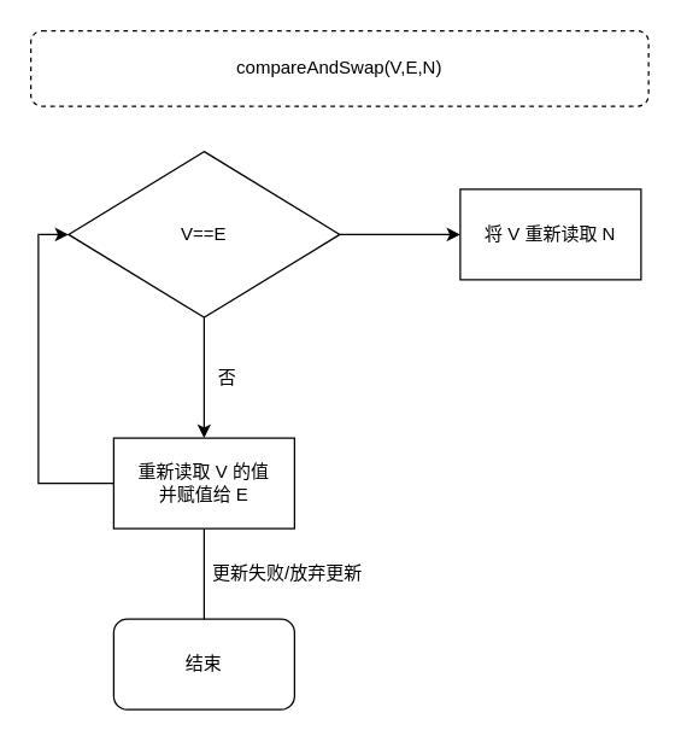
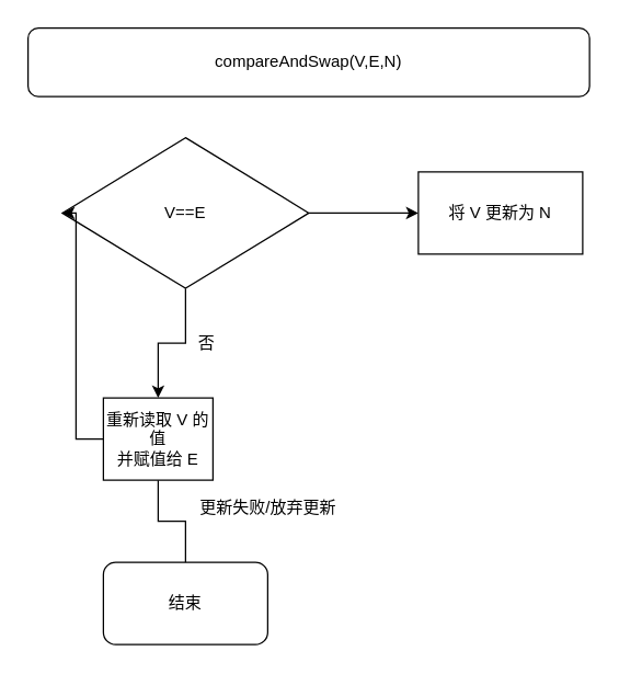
- <mxCell id="2" value="compareAndSwap(V,E,N)" style="rounded=1;whiteSpace=wrap;html=1;dashed=1;" vertex="1" parent="1"><mxGeometry x="20" y="20" width="410" height="50" as="geometry" /></mxCell>
+ <mxCell id="2" value="compareAndSwap(V,E,N)" style="rounded=1;whiteSpace=wrap;html=1;" vertex="1" parent="1"><mxGeometry x="20" y="20" width="410" height="50" as="geometry" /></mxCell>
- <mxCell id="12" value="将 V 重新读取 N" style="rounded=0;whiteSpace=wrap;html=1;" vertex="1" parent="1"><mxGeometry x="305" y="125" width="120" height="60" as="geometry" /></mxCell>
+ <mxCell id="12" value="将 V 更新为 N" style="rounded=0;whiteSpace=wrap;html=1;" vertex="1" parent="1"><mxGeometry x="305" y="125" width="120" height="60" as="geometry" /></mxCell>
- <mxCell id="8" value="重新读取 V 的值&lt;br&gt;并赋值给 E" style="rounded=0;whiteSpace=wrap;html=1;" vertex="1" parent="1"><mxGeometry x="75" y="290" width="120" height="60" as="geometry" /></mxCell>
+ <mxCell id="8" value="重新读取 V 的值&lt;br&gt;并赋值给 E" style="rounded=0;whiteSpace=wrap;html=1;" vertex="1" parent="1"><mxGeometry x="75" y="290" width="80" height="60" as="geometry" /></mxCell>
- <mxCell id="11" value="更新失败/放弃更新" style="text;html=1;align=center;verticalAlign=middle;resizable=0;points=[];autosize=1;strokeColor=none;fillColor=none;" vertex="1" parent="1"><mxGeometry x="135" y="370" width="110" height="20" as="geometry" /></mxCell>
+ <mxCell id="11" value="更新失败/放弃更新" style="text;html=1;align=center;verticalAlign=middle;resizable=0;points=[];autosize=1;strokeColor=none;fillColor=none;" vertex="1" parent="1"><mxGeometry x="140" y="360" width="110" height="20" as="geometry" /></mxCell>
